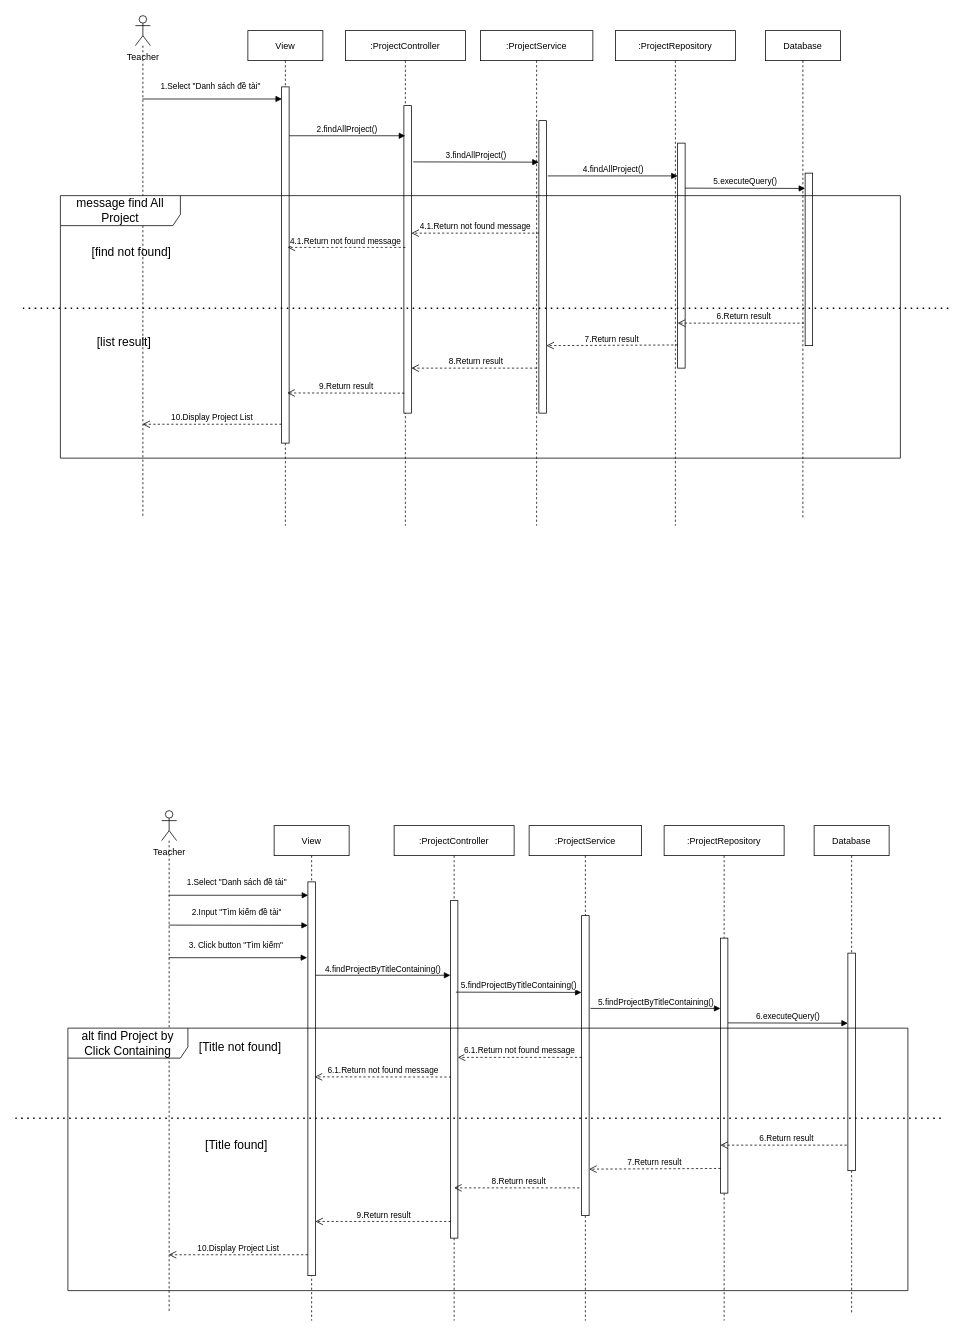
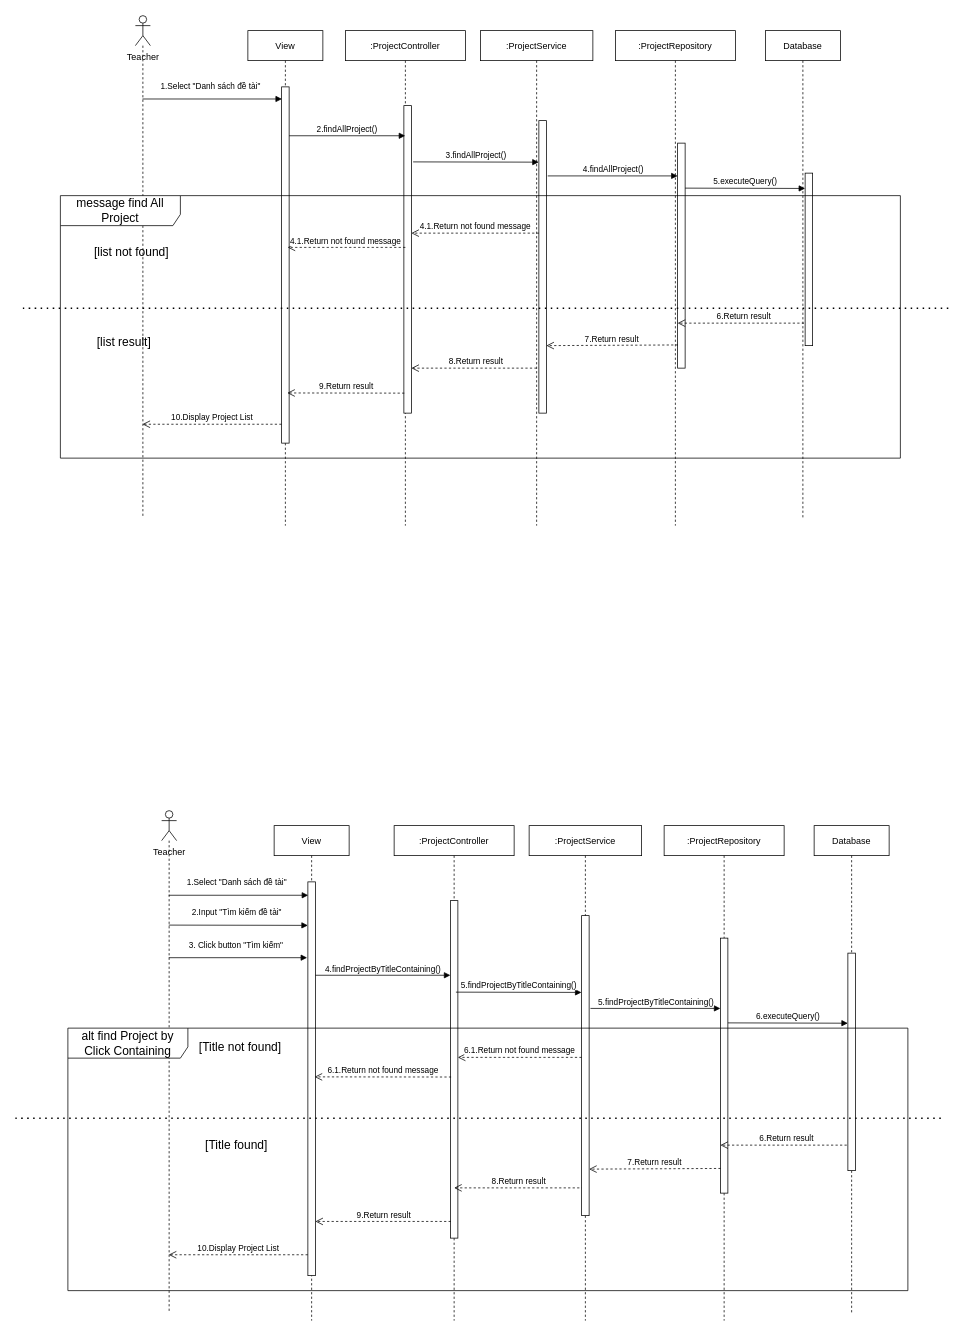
- <mxCell id="58" value="[find not found]" style="text;html=1;strokeColor=none;fillColor=none;align=center;verticalAlign=middle;whiteSpace=wrap;rounded=0;fontSize=16;" parent="1" vertex="1"><mxGeometry x="100" y="320" width="150" height="30" as="geometry" /></mxCell>
+ <mxCell id="58" value="[list not found]" style="text;html=1;strokeColor=none;fillColor=none;align=center;verticalAlign=middle;whiteSpace=wrap;rounded=0;fontSize=16;" parent="1" vertex="1"><mxGeometry x="100" y="320" width="150" height="30" as="geometry" /></mxCell>
